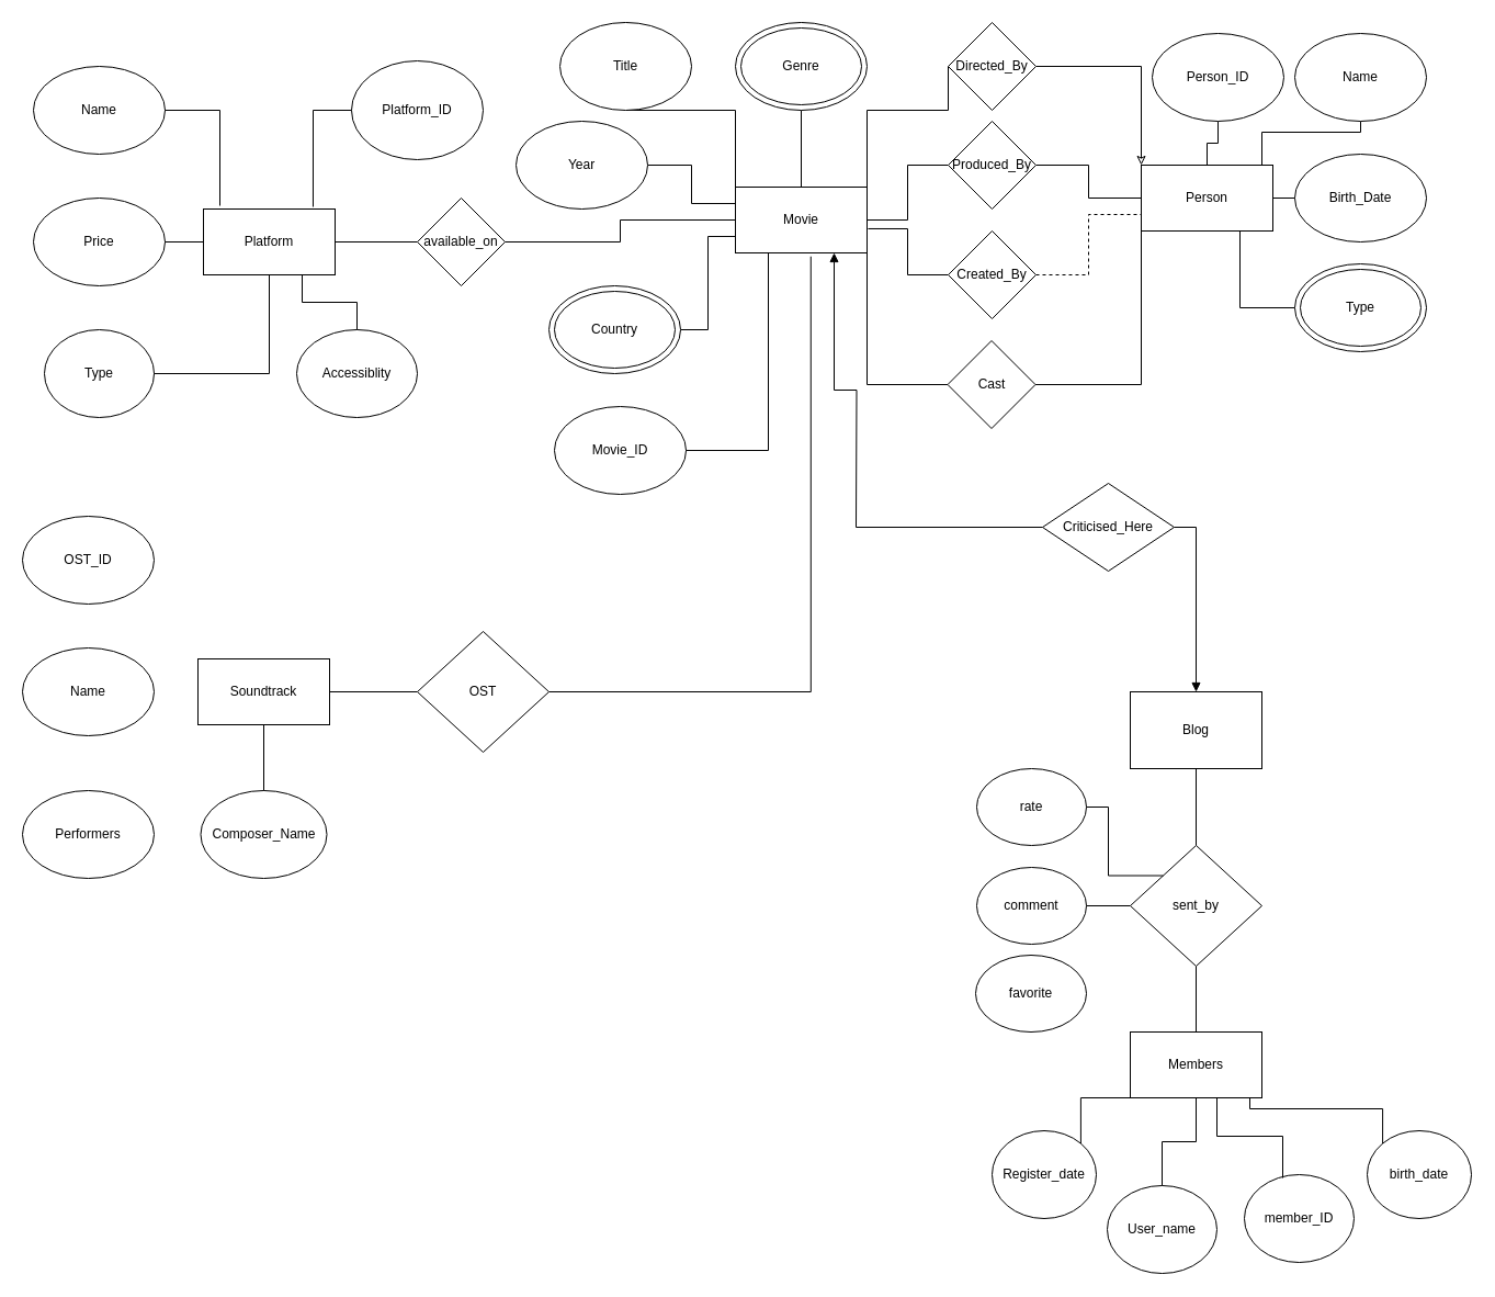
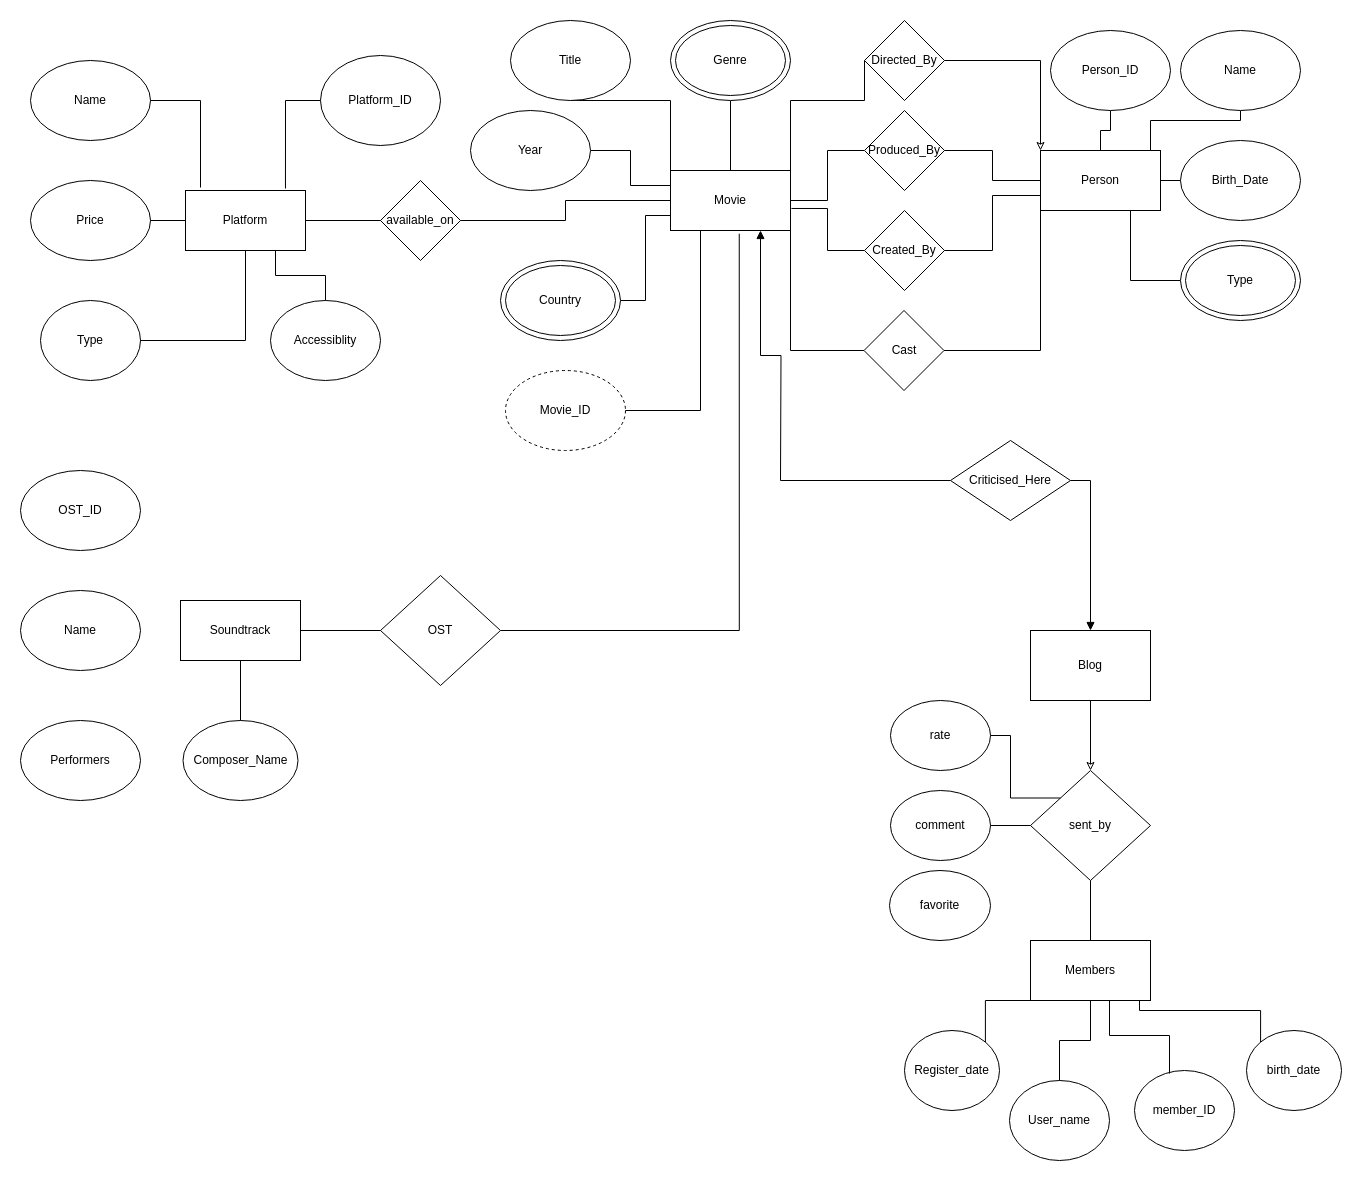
- <mxCell id="28" style="edgeStyle=orthogonalEdgeStyle;rounded=0;orthogonalLoop=1;jettySize=auto;html=1;entryX=0;entryY=0.75;entryDx=0;entryDy=0;endArrow=none;endFill=0;strokeColor=#000000;dashed=1;" edge="1" parent="1" source="29" target="14"><mxGeometry relative="1" as="geometry" /></mxCell>
+ <mxCell id="28" style="edgeStyle=orthogonalEdgeStyle;rounded=0;orthogonalLoop=1;jettySize=auto;html=1;entryX=0;entryY=0.75;entryDx=0;entryDy=0;endArrow=none;endFill=0;strokeColor=#000000;" edge="1" parent="1" source="29" target="14"><mxGeometry relative="1" as="geometry" /></mxCell>
- <mxCell id="50" value="Movie_ID" style="ellipse;whiteSpace=wrap;html=1;fillColor=none;" vertex="1" parent="1"><mxGeometry x="505" y="370" width="120" height="80" as="geometry" /></mxCell>
+ <mxCell id="50" value="Movie_ID" style="ellipse;whiteSpace=wrap;html=1;fillColor=none;dashed=1;" vertex="1" parent="1"><mxGeometry x="505" y="370" width="120" height="80" as="geometry" /></mxCell>
- <mxCell id="52" style="edgeStyle=orthogonalEdgeStyle;rounded=0;jumpStyle=arc;orthogonalLoop=1;jettySize=auto;html=1;startArrow=none;startFill=0;endArrow=none;endFill=0;strokeColor=#000000;" edge="1" parent="1" source="53" target="67"><mxGeometry relative="1" as="geometry" /></mxCell>
+ <mxCell id="52" style="edgeStyle=orthogonalEdgeStyle;rounded=0;jumpStyle=arc;orthogonalLoop=1;jettySize=auto;html=1;startArrow=none;startFill=0;endArrow=classic;endFill=0;strokeColor=#000000;" edge="1" parent="1" source="53" target="67"><mxGeometry relative="1" as="geometry" /></mxCell>
